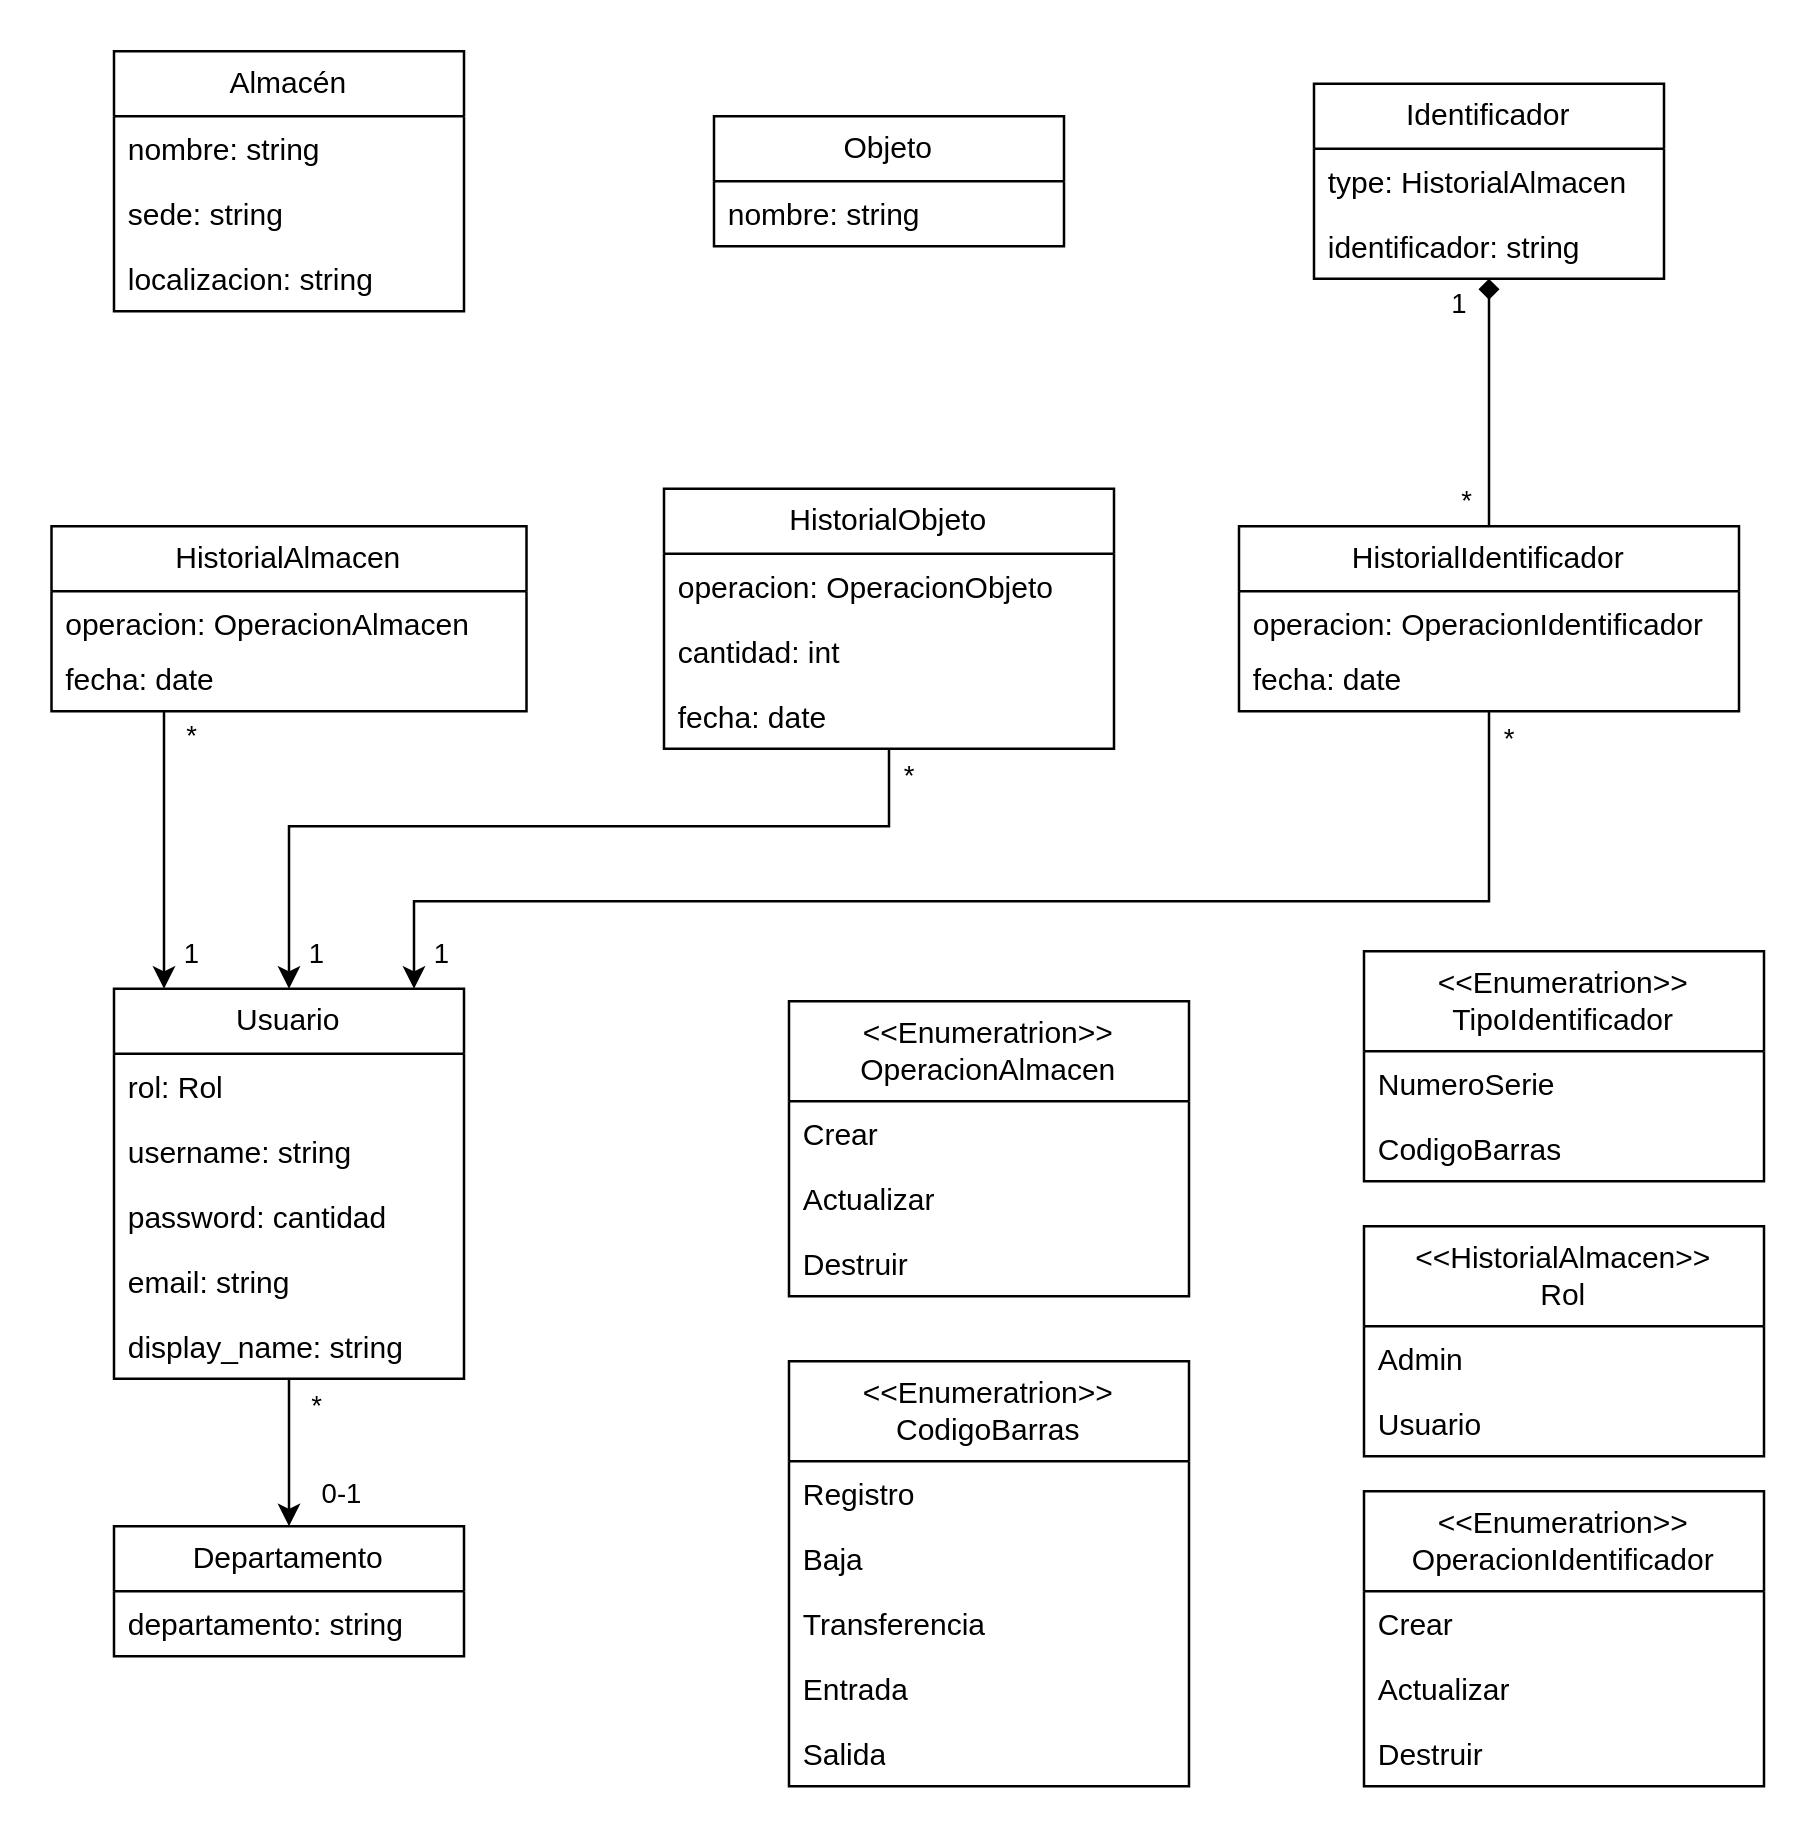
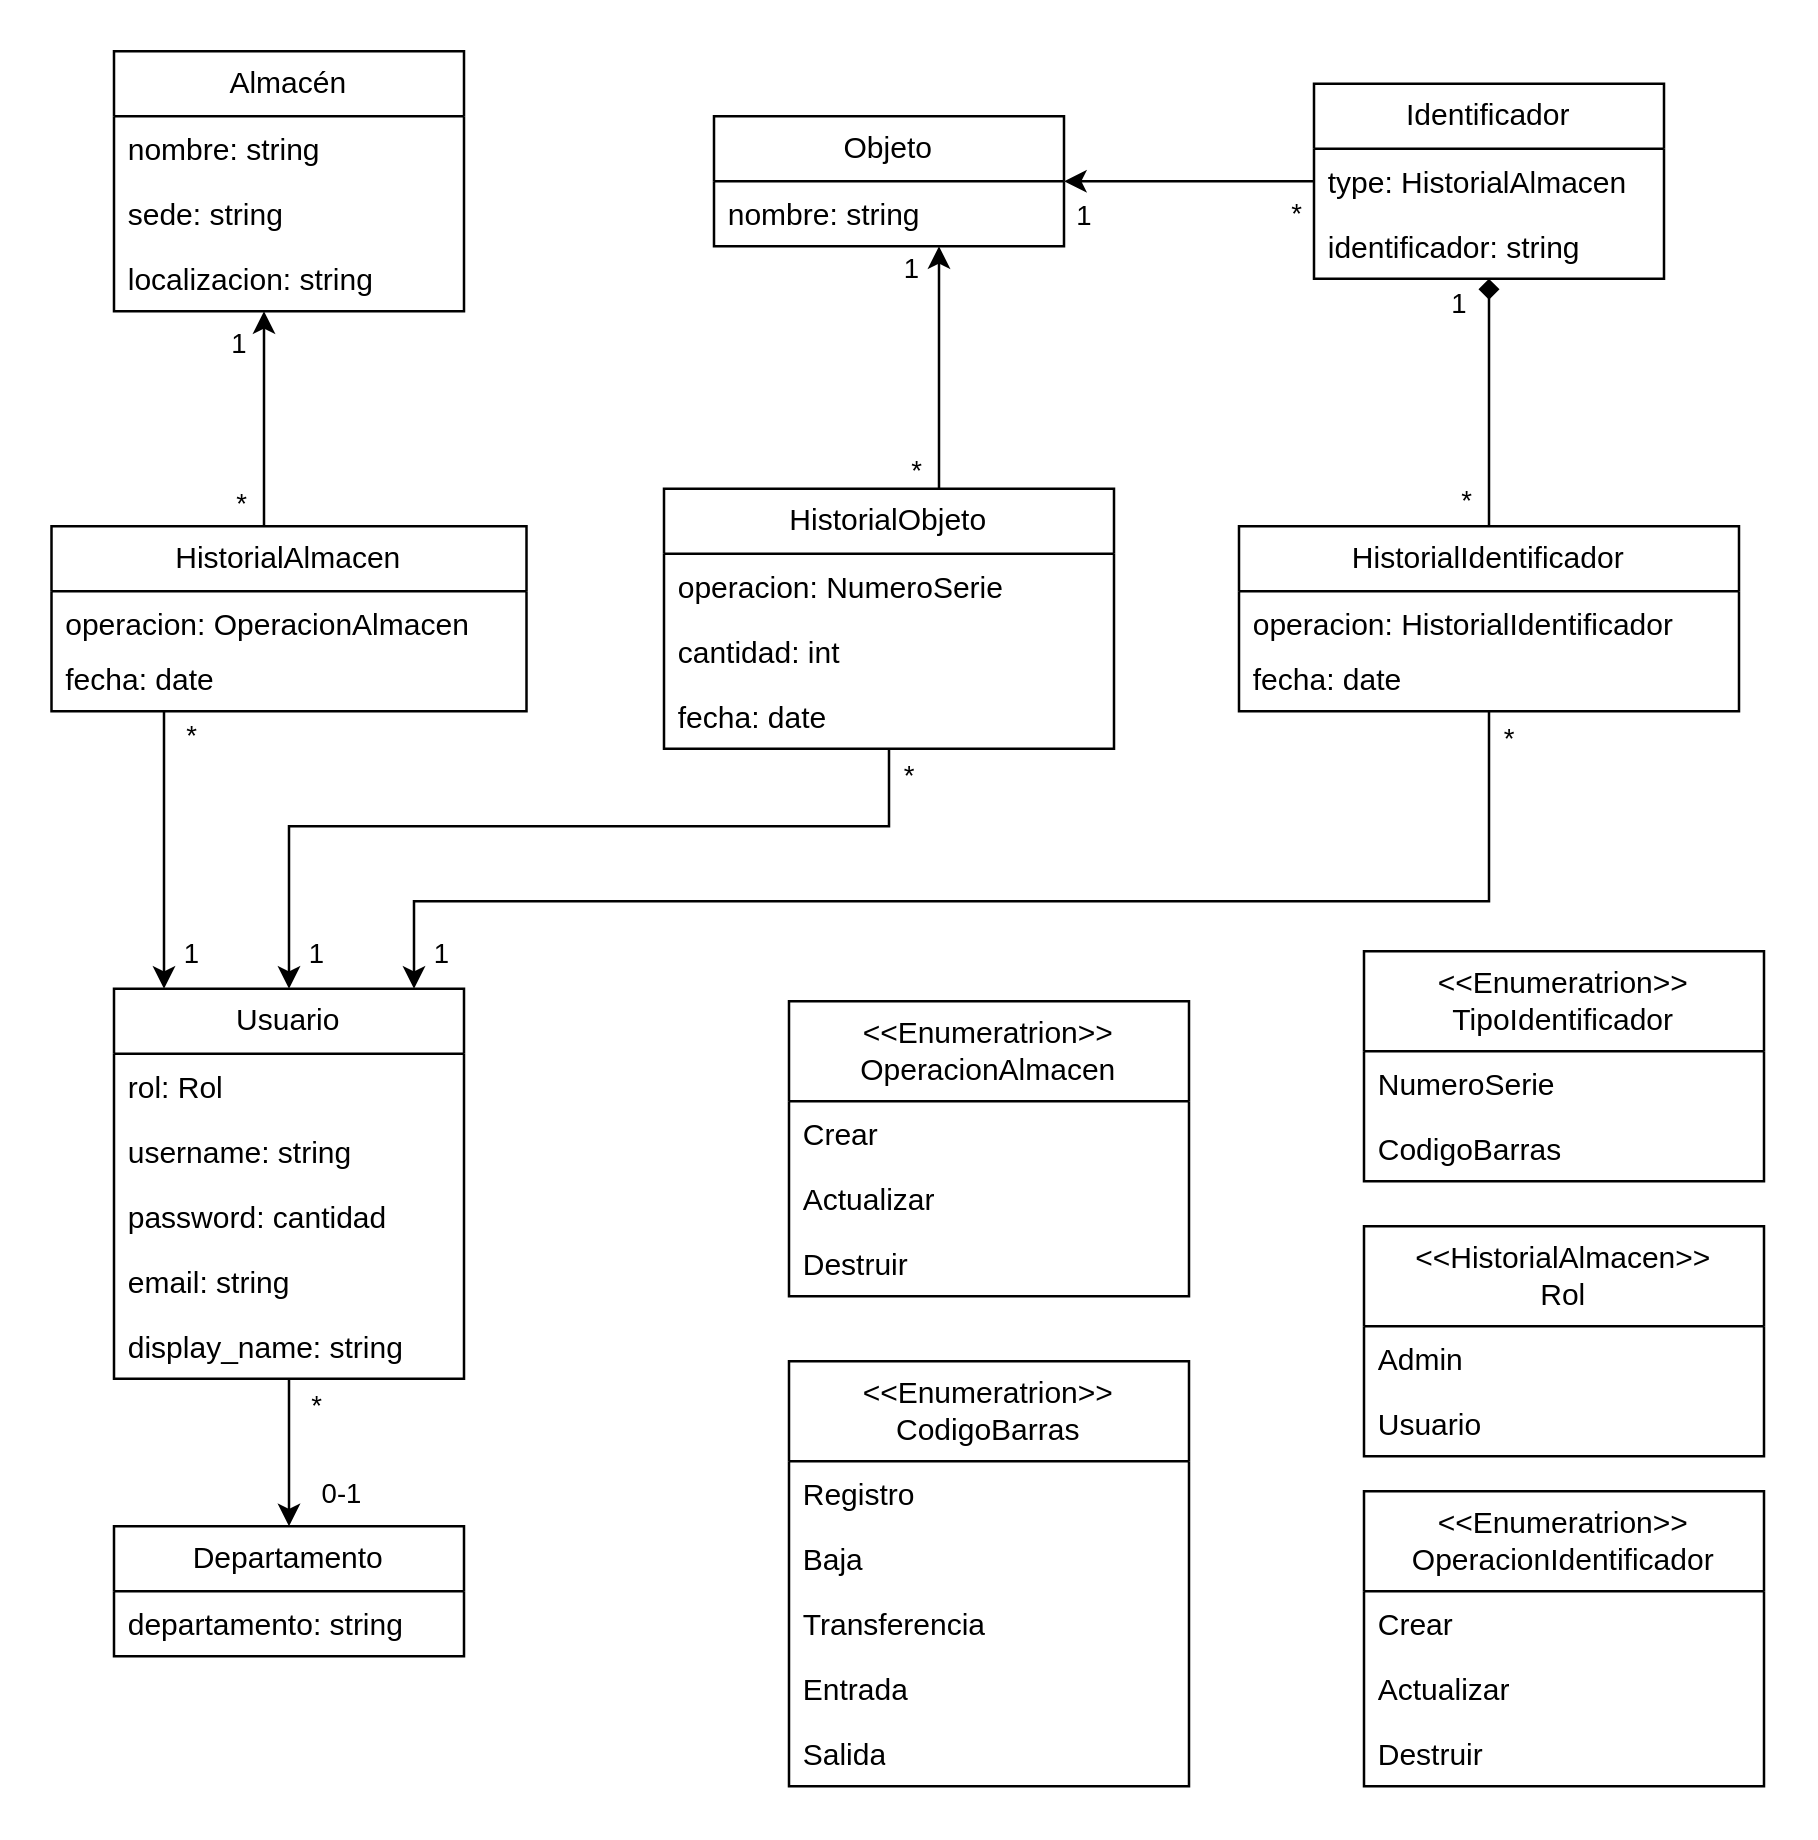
+ <mxCell id="20" style="edgeStyle=orthogonalEdgeStyle;rounded=0;orthogonalLoop=1;jettySize=auto;html=1;" edge="1" parent="1" source="23" target="26"><mxGeometry relative="1" as="geometry" /></mxCell>
+ <mxCell id="21" value="1" style="edgeLabel;html=1;align=center;verticalAlign=middle;resizable=0;points=[];" connectable="0" vertex="1" parent="20"><mxGeometry x="0.873" relative="1" as="geometry"><mxPoint x="1" y="13" as="offset" /></mxGeometry></mxCell>
+ <mxCell id="22" value="*" style="edgeLabel;html=1;align=center;verticalAlign=middle;resizable=0;points=[];" connectable="0" vertex="1" parent="20"><mxGeometry x="-0.777" y="-1" relative="1" as="geometry"><mxPoint x="3" y="13" as="offset" /></mxGeometry></mxCell>
+ <mxCell id="32" style="edgeStyle=orthogonalEdgeStyle;rounded=0;orthogonalLoop=1;jettySize=auto;html=1;" edge="1" parent="1" source="38" target="26"><mxGeometry relative="1" as="geometry"><Array as="points"><mxPoint x="375" y="160" /><mxPoint x="375" y="160" /></Array></mxGeometry></mxCell>
+ <mxCell id="33" value="1" style="edgeLabel;html=1;align=center;verticalAlign=middle;resizable=0;points=[];" connectable="0" vertex="1" parent="32"><mxGeometry x="0.838" y="1" relative="1" as="geometry"><mxPoint x="-11" as="offset" /></mxGeometry></mxCell>
+ <mxCell id="34" value="*" style="edgeLabel;html=1;align=center;verticalAlign=middle;resizable=0;points=[];" connectable="0" vertex="1" parent="32"><mxGeometry x="-0.724" y="1" relative="1" as="geometry"><mxPoint x="-9" y="5" as="offset" /></mxGeometry></mxCell>
+ <mxCell id="42" style="edgeStyle=orthogonalEdgeStyle;rounded=0;orthogonalLoop=1;jettySize=auto;html=1;" edge="1" parent="1" source="48" target="28"><mxGeometry relative="1" as="geometry"><Array as="points"><mxPoint x="105" y="170" /><mxPoint x="105" y="170" /></Array></mxGeometry></mxCell>
+ <mxCell id="43" value="1" style="edgeLabel;html=1;align=center;verticalAlign=middle;resizable=0;points=[];" connectable="0" vertex="1" parent="42"><mxGeometry x="0.788" y="1" relative="1" as="geometry"><mxPoint x="-10" y="3" as="offset" /></mxGeometry></mxCell>
+ <mxCell id="44" value="*" style="edgeLabel;html=1;align=center;verticalAlign=middle;resizable=0;points=[];" connectable="0" vertex="1" parent="42"><mxGeometry x="-0.756" relative="1" as="geometry"><mxPoint x="-10" as="offset" /></mxGeometry></mxCell>
- <mxCell id="39" value="operacion: OperacionObjeto" style="text;strokeColor=none;fillColor=none;align=left;verticalAlign=top;spacingLeft=4;spacingRight=4;overflow=hidden;rotatable=0;points=[[0,0.5],[1,0.5]];portConstraint=eastwest;whiteSpace=wrap;html=1;" vertex="1" parent="38"><mxGeometry y="26" width="180" height="26" as="geometry" /></mxCell>
+ <mxCell id="39" value="operacion: NumeroSerie" style="text;strokeColor=none;fillColor=none;align=left;verticalAlign=top;spacingLeft=4;spacingRight=4;overflow=hidden;rotatable=0;points=[[0,0.5],[1,0.5]];portConstraint=eastwest;whiteSpace=wrap;html=1;" vertex="1" parent="38"><mxGeometry y="26" width="180" height="26" as="geometry" /></mxCell>
- <mxCell id="9" value="operacion: OperacionIdentificador" style="text;strokeColor=none;fillColor=none;align=left;verticalAlign=top;spacingLeft=4;spacingRight=4;overflow=hidden;rotatable=0;points=[[0,0.5],[1,0.5]];portConstraint=eastwest;whiteSpace=wrap;html=1;" vertex="1" parent="8"><mxGeometry y="26" width="200" height="22" as="geometry" /></mxCell>
+ <mxCell id="9" value="operacion: HistorialIdentificador" style="text;strokeColor=none;fillColor=none;align=left;verticalAlign=top;spacingLeft=4;spacingRight=4;overflow=hidden;rotatable=0;points=[[0,0.5],[1,0.5]];portConstraint=eastwest;whiteSpace=wrap;html=1;" vertex="1" parent="8"><mxGeometry y="26" width="200" height="22" as="geometry" /></mxCell>
